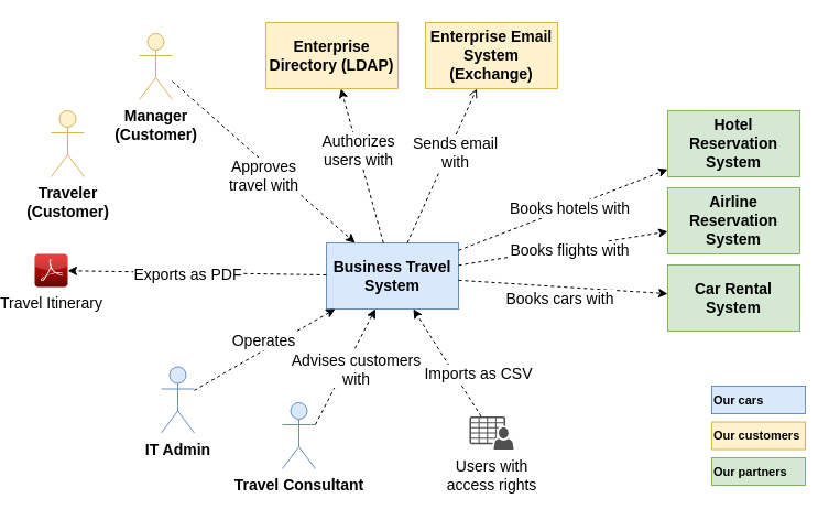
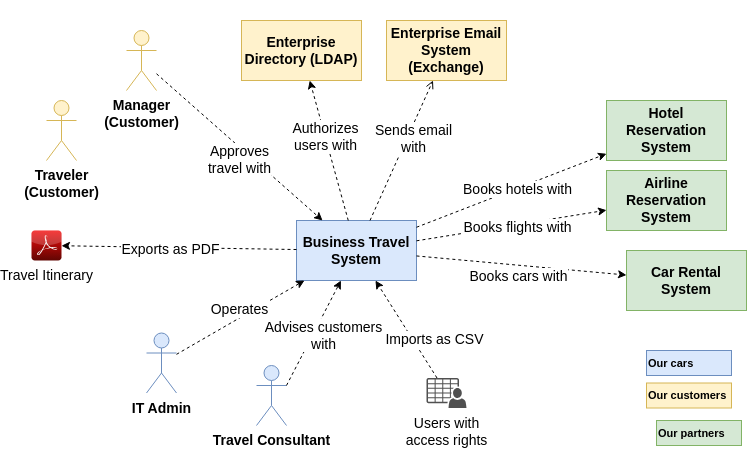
- <mxCell id="16" value="&lt;b&gt;&lt;font style=&quot;font-size: 14px&quot;&gt;Car Rental System&lt;br&gt;&lt;/font&gt;&lt;/b&gt;" style="rounded=0;whiteSpace=wrap;html=1;fillColor=#d5e8d4;strokeColor=#82b366;" parent="1" vertex="1"><mxGeometry x="595" y="240" width="120" height="60" as="geometry" /></mxCell>
+ <mxCell id="16" value="&lt;b&gt;&lt;font style=&quot;font-size: 14px&quot;&gt;Car Rental System&lt;br&gt;&lt;/font&gt;&lt;/b&gt;" style="rounded=0;whiteSpace=wrap;html=1;fillColor=#d5e8d4;strokeColor=#82b366;" parent="1" vertex="1"><mxGeometry x="615" y="250" width="120" height="60" as="geometry" /></mxCell>
- <mxCell id="22" value="&lt;b style=&quot;font-size: 11px&quot;&gt;&lt;font style=&quot;font-size: 11px&quot;&gt;Our partners&lt;/font&gt;&lt;/b&gt;" style="rounded=0;whiteSpace=wrap;html=1;fillColor=#d5e8d4;strokeColor=#82b366;fontSize=11;align=left;" vertex="1" parent="1"><mxGeometry x="635" y="415" width="85" height="25" as="geometry" /></mxCell>
+ <mxCell id="22" value="&lt;b style=&quot;font-size: 11px&quot;&gt;&lt;font style=&quot;font-size: 11px&quot;&gt;Our partners&lt;/font&gt;&lt;/b&gt;" style="rounded=0;whiteSpace=wrap;html=1;fillColor=#d5e8d4;strokeColor=#82b366;fontSize=11;align=left;" vertex="1" parent="1"><mxGeometry x="645" y="420" width="85" height="25" as="geometry" /></mxCell>
